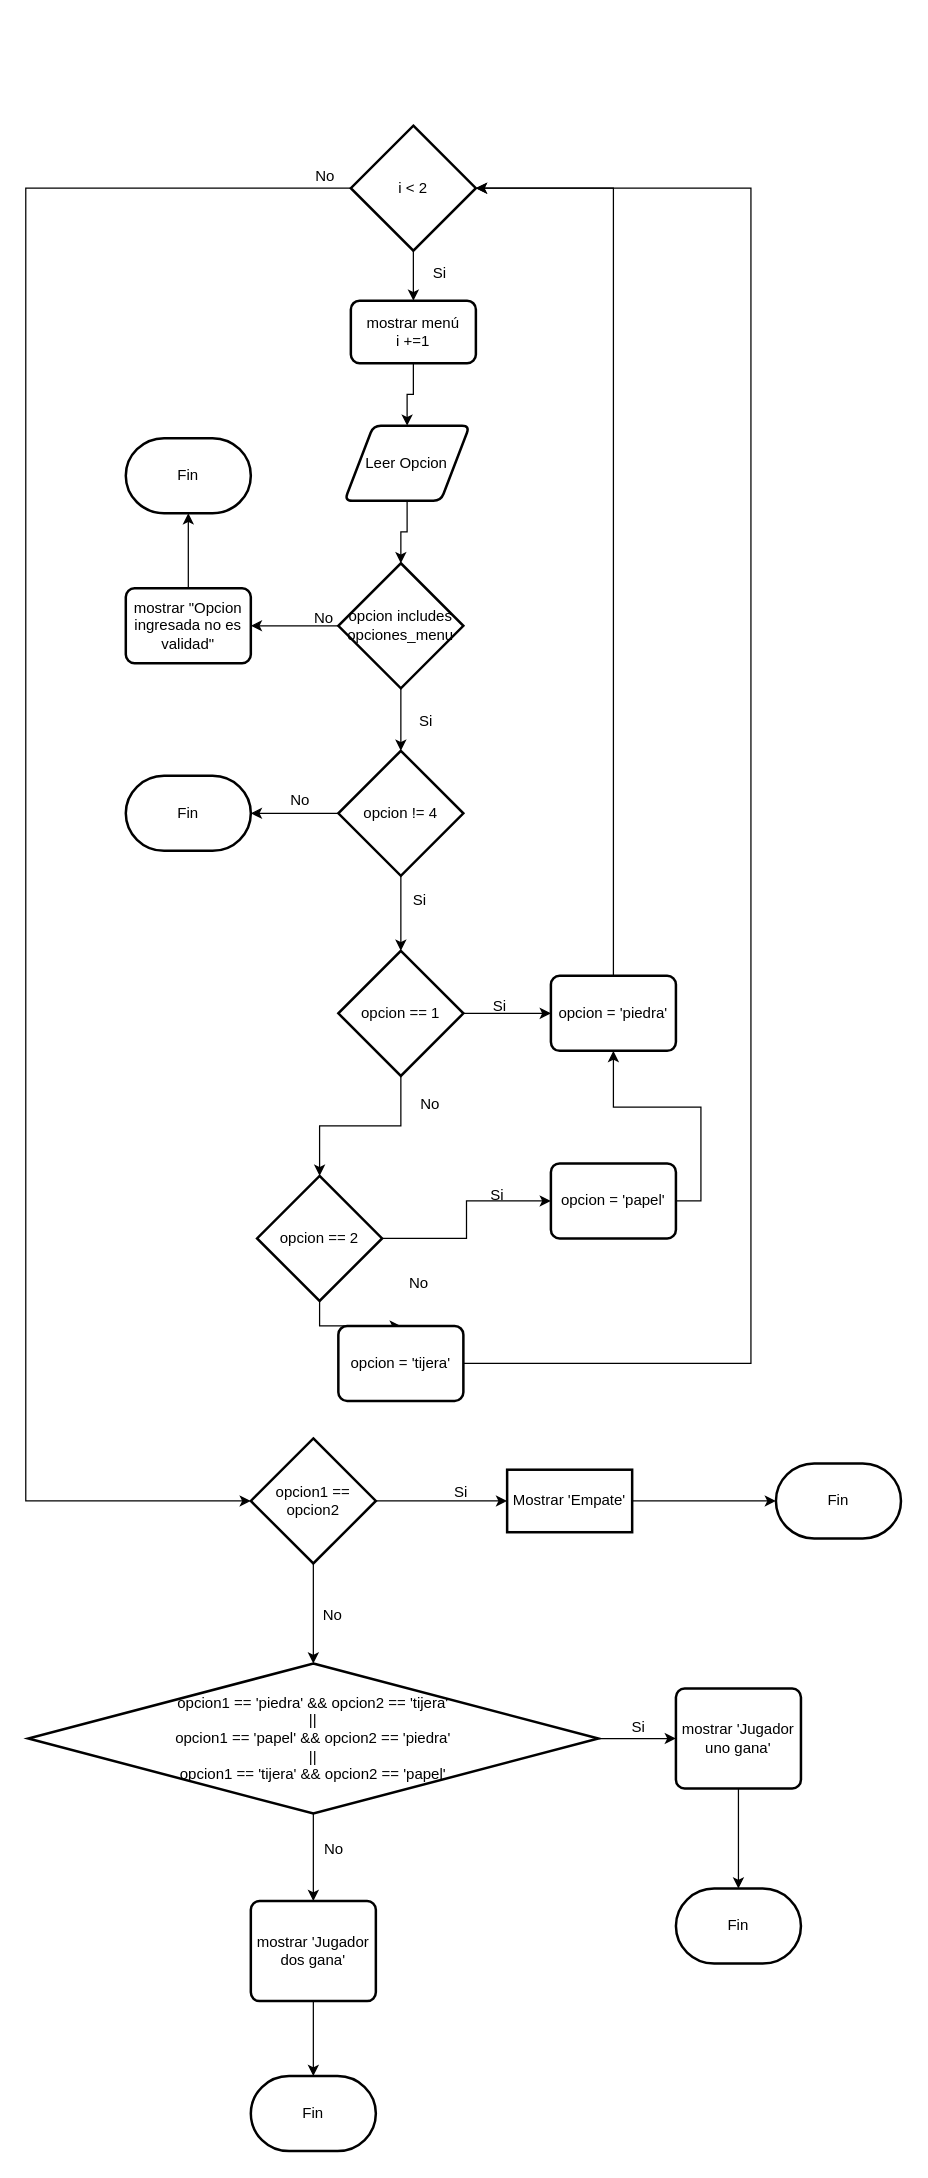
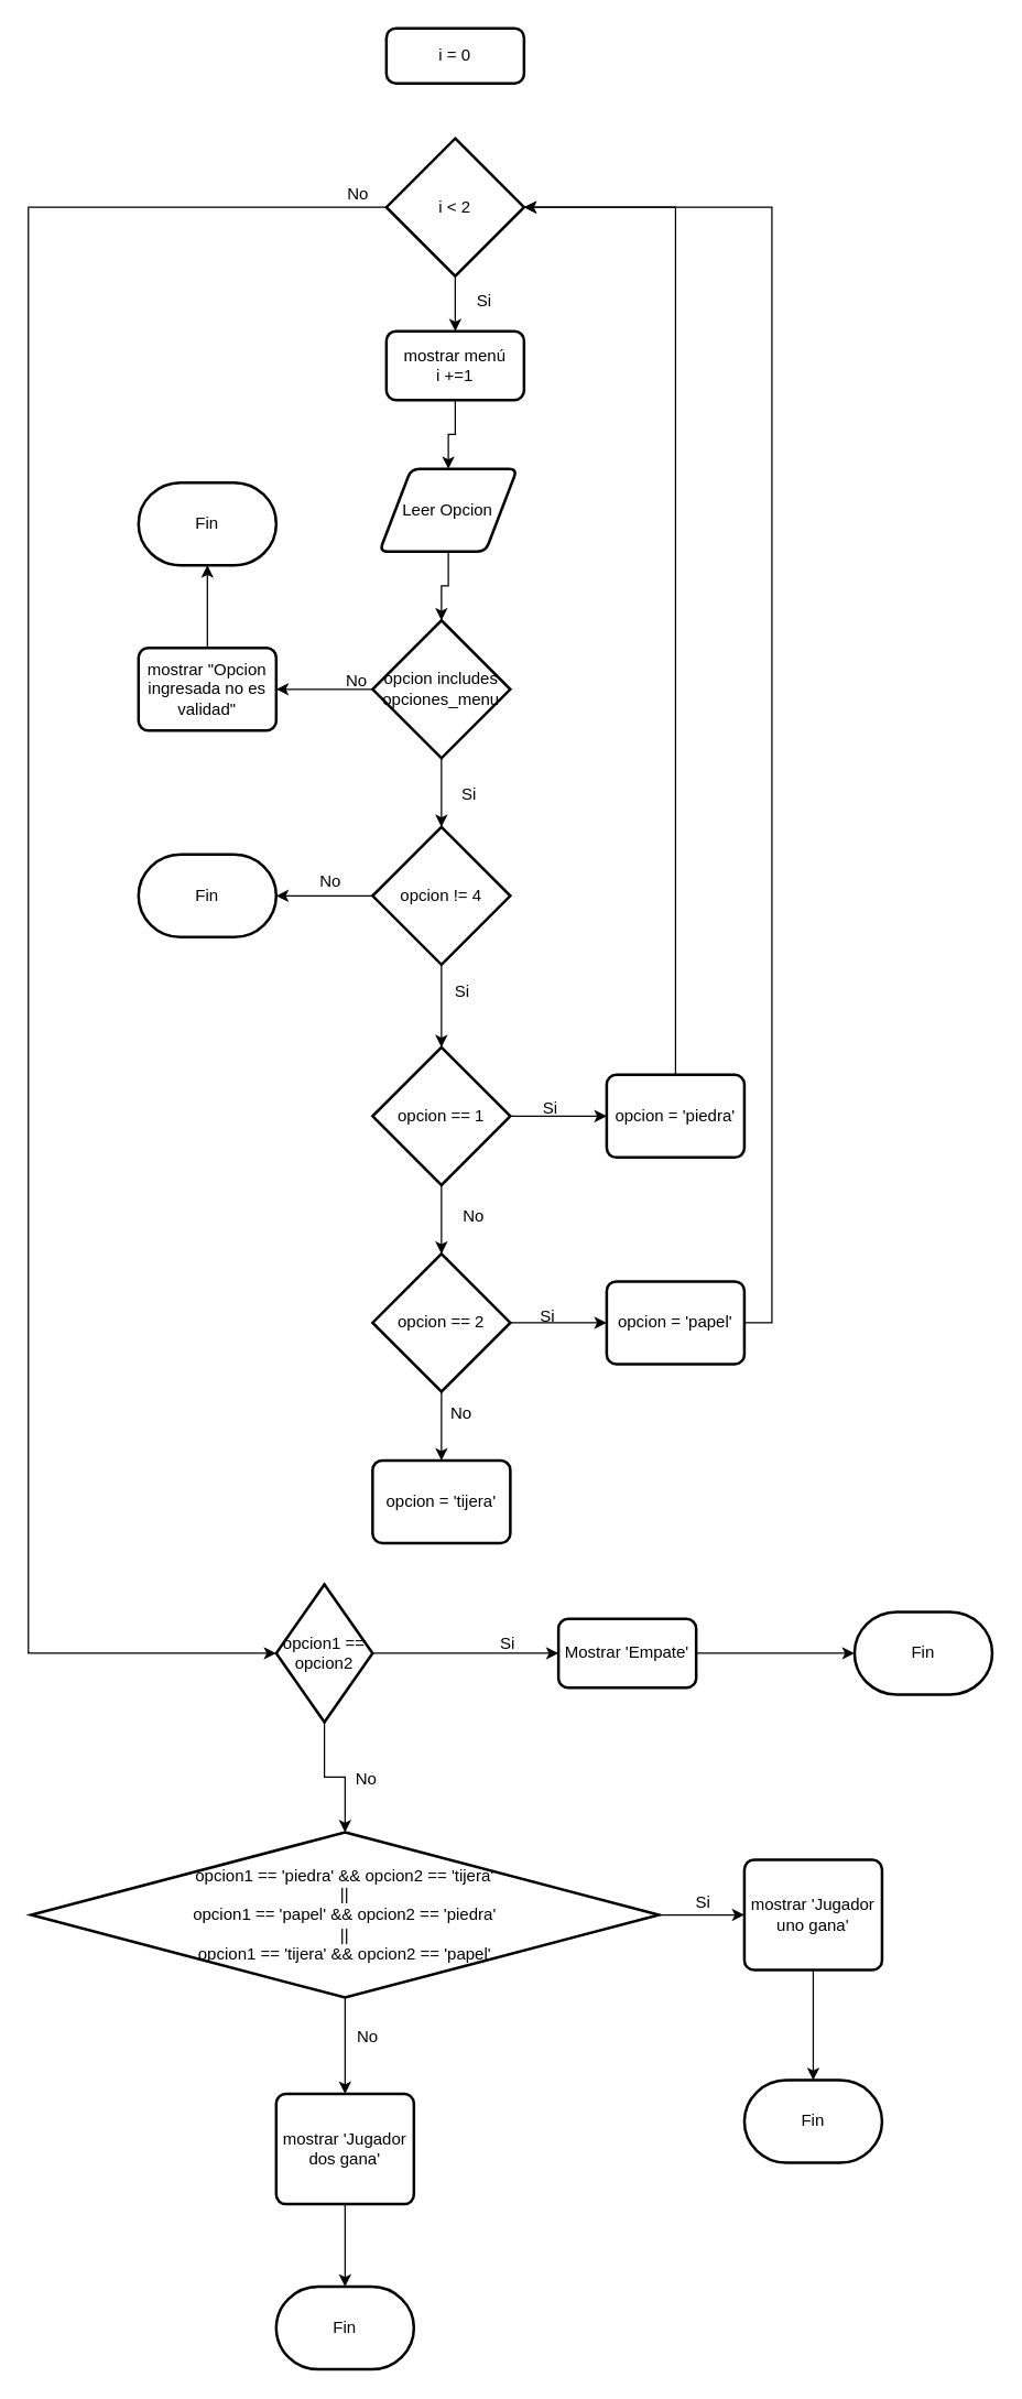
+ <mxCell id="2" value="i = 0" style="rounded=1;whiteSpace=wrap;html=1;absoluteArcSize=1;arcSize=14;strokeWidth=2;" vertex="1" parent="1"><mxGeometry x="280" y="20" width="100" height="40" as="geometry" /></mxCell>
- <mxCell id="40" style="edgeStyle=orthogonalEdgeStyle;rounded=0;orthogonalLoop=1;jettySize=auto;html=1;exitX=1;exitY=0.5;exitDx=0;exitDy=0;entryX=1;entryY=0.5;entryDx=0;entryDy=0;entryPerimeter=0;" edge="1" parent="1" source="41" target="5"><mxGeometry relative="1" as="geometry"><Array as="points"><mxPoint x="600" y="1090" /><mxPoint x="600" y="150" /></Array></mxGeometry></mxCell>
- <mxCell id="37" style="edgeStyle=orthogonalEdgeStyle;rounded=0;orthogonalLoop=1;jettySize=auto;html=1;exitX=1;exitY=0.5;exitDx=0;exitDy=0;" edge="1" parent="1" source="38" target="28"><mxGeometry relative="1" as="geometry" /></mxCell>
+ <mxCell id="37" style="edgeStyle=orthogonalEdgeStyle;rounded=0;orthogonalLoop=1;jettySize=auto;html=1;exitX=1;exitY=0.5;exitDx=0;exitDy=0;entryX=1;entryY=0.5;entryDx=0;entryDy=0;entryPerimeter=0;" edge="1" parent="1" source="38" target="5"><mxGeometry relative="1" as="geometry" /></mxCell>
- <mxCell id="33" value="opcion == 2" style="strokeWidth=2;html=1;shape=mxgraph.flowchart.decision;whiteSpace=wrap;" vertex="1" parent="1"><mxGeometry x="205" y="940" width="100" height="100" as="geometry" /></mxCell>
+ <mxCell id="33" value="opcion == 2" style="strokeWidth=2;html=1;shape=mxgraph.flowchart.decision;whiteSpace=wrap;" vertex="1" parent="1"><mxGeometry x="270" y="910" width="100" height="100" as="geometry" /></mxCell>
- <mxCell id="45" value="opcion1 == opcion2" style="strokeWidth=2;html=1;shape=mxgraph.flowchart.decision;whiteSpace=wrap;" vertex="1" parent="1"><mxGeometry x="200" y="1150" width="100" height="100" as="geometry" /></mxCell>
+ <mxCell id="45" value="opcion1 == opcion2" style="strokeWidth=2;html=1;shape=mxgraph.flowchart.decision;whiteSpace=wrap;" vertex="1" parent="1"><mxGeometry x="200" y="1150" width="70" height="100" as="geometry" /></mxCell>
- <mxCell id="47" value="Mostrar 'Empate'" style="whiteSpace=wrap;html=1;absoluteArcSize=1;arcSize=14;strokeWidth=2;rounded=0;" vertex="1" parent="1"><mxGeometry x="405" y="1175" width="100" height="50" as="geometry" /></mxCell>
+ <mxCell id="47" value="Mostrar 'Empate'" style="rounded=1;whiteSpace=wrap;html=1;absoluteArcSize=1;arcSize=14;strokeWidth=2;" vertex="1" parent="1"><mxGeometry x="405" y="1175" width="100" height="50" as="geometry" /></mxCell>
